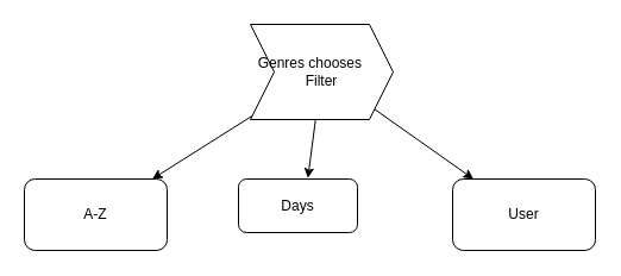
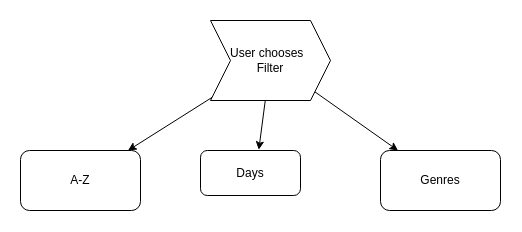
- <mxCell id="8" value="Genres chooses&lt;span style=&quot;white-space: pre&quot;&gt;&#09;&lt;/span&gt;&lt;br&gt;Filter&lt;br&gt;" style="shape=step;perimeter=stepPerimeter;whiteSpace=wrap;html=1;fixedSize=1;" vertex="1" parent="1"><mxGeometry x="210" y="20" width="120" height="80" as="geometry" /></mxCell>
+ <mxCell id="8" value="User chooses&lt;span style=&quot;white-space: pre&quot;&gt;&#09;&lt;/span&gt;&lt;br&gt;Filter&lt;br&gt;" style="shape=step;perimeter=stepPerimeter;whiteSpace=wrap;html=1;fixedSize=1;" vertex="1" parent="1"><mxGeometry x="210" y="20" width="120" height="80" as="geometry" /></mxCell>
- <mxCell id="4" value="User" style="rounded=1;whiteSpace=wrap;html=1;" vertex="1" parent="1"><mxGeometry x="380" y="150" width="120" height="60" as="geometry" /></mxCell>
+ <mxCell id="4" value="Genres" style="rounded=1;whiteSpace=wrap;html=1;" vertex="1" parent="1"><mxGeometry x="380" y="150" width="120" height="60" as="geometry" /></mxCell>
